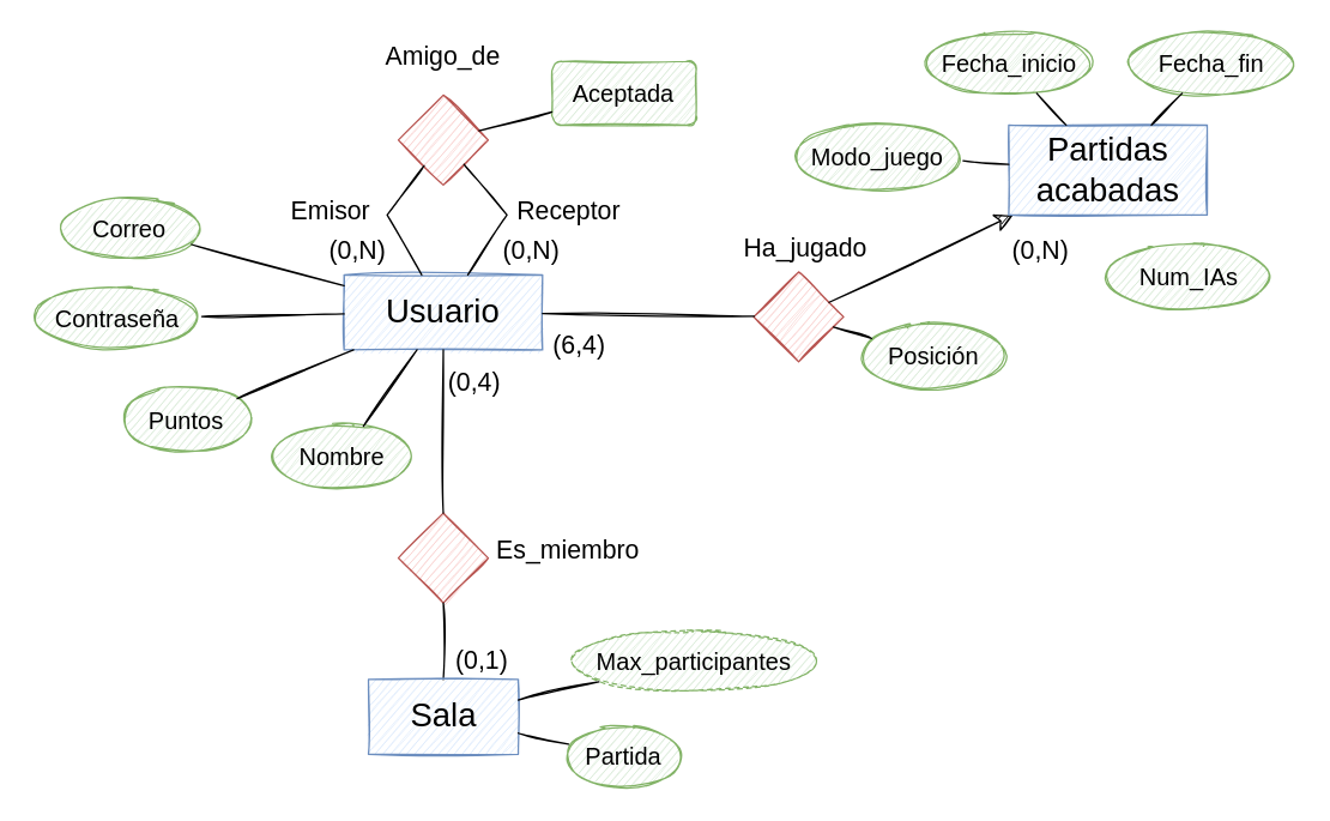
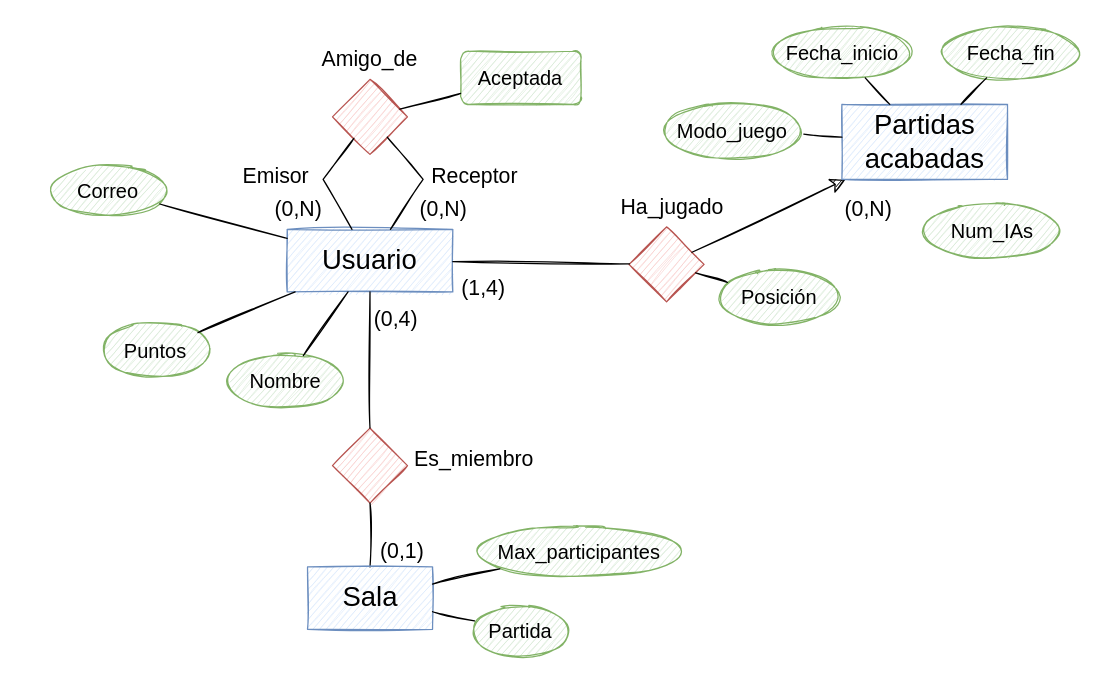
- <mxCell id="23" value="Amigo_de" style="text;html=1;strokeColor=none;fillColor=none;align=center;verticalAlign=middle;whiteSpace=wrap;rounded=0;fontSize=17;" vertex="1" parent="1"><mxGeometry x="254.88" y="23" width="81.25" height="30" as="geometry" /></mxCell>
+ <mxCell id="23" value="Amigo_de" style="text;html=1;strokeColor=none;fillColor=none;align=center;verticalAlign=middle;whiteSpace=wrap;rounded=0;fontSize=17;" vertex="1" parent="1"><mxGeometry x="254.88" y="33" width="81.25" height="30" as="geometry" /></mxCell>
- <mxCell id="6" style="rounded=0;orthogonalLoop=1;jettySize=auto;html=1;endArrow=none;endFill=0;sketch=1;" parent="1" source="4" target="2" edge="1"><mxGeometry relative="1" as="geometry"><mxPoint x="360.17" y="230.355" as="sourcePoint" /><mxPoint x="312.13" y="246.938" as="targetPoint" /></mxGeometry></mxCell>
- <mxCell id="4" value="Contraseña" style="ellipse;whiteSpace=wrap;html=1;shadow=0;glass=0;fontSize=16;fillColor=#d5e8d4;strokeColor=#82b366;sketch=1;" parent="1" vertex="1"><mxGeometry x="20.5" y="190" width="113.75" height="43" as="geometry" /></mxCell>
- <mxCell id="34" value="(6,4)" style="text;html=1;strokeColor=none;fillColor=none;align=center;verticalAlign=middle;whiteSpace=wrap;rounded=0;fontSize=17;" vertex="1" parent="1"><mxGeometry x="345.5" y="216" width="81.25" height="30" as="geometry" /></mxCell>
+ <mxCell id="34" value="(1,4)" style="text;html=1;strokeColor=none;fillColor=none;align=center;verticalAlign=middle;whiteSpace=wrap;rounded=0;fontSize=17;" vertex="1" parent="1"><mxGeometry x="345.5" y="216" width="81.25" height="30" as="geometry" /></mxCell>
- <mxCell id="42" value="Max_participantes" style="ellipse;whiteSpace=wrap;html=1;shadow=0;glass=0;fontSize=16;fillColor=#d5e8d4;strokeColor=#82b366;sketch=1;dashed=1;" vertex="1" parent="1"><mxGeometry x="378" y="419.25" width="170" height="42.5" as="geometry" /></mxCell>
+ <mxCell id="42" value="Max_participantes" style="ellipse;whiteSpace=wrap;html=1;shadow=0;glass=0;fontSize=16;fillColor=#d5e8d4;strokeColor=#82b366;sketch=1;" vertex="1" parent="1"><mxGeometry x="378" y="419.25" width="170" height="42.5" as="geometry" /></mxCell>
